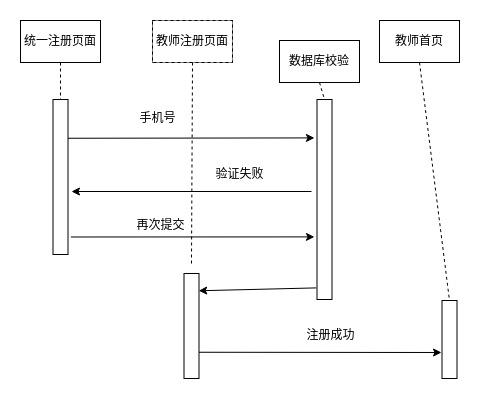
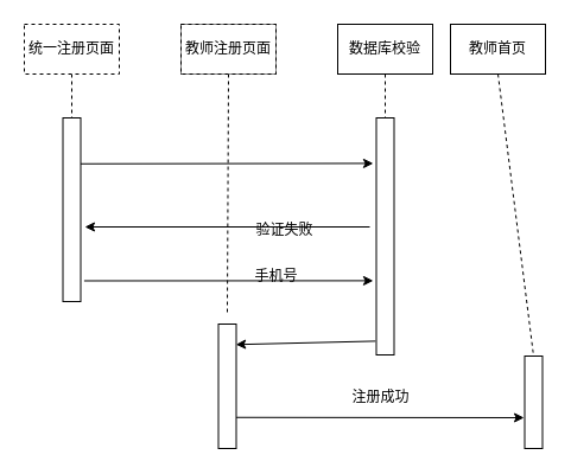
- <mxCell id="11" value="统一注册页面" style="rounded=0;whiteSpace=wrap;html=1;fillColor=#FFFFFF;strokeColor=#000000;fontColor=#000000;" parent="1" vertex="1"><mxGeometry x="20" y="20" width="80" height="42" as="geometry" /></mxCell>
+ <mxCell id="11" value="统一注册页面" style="rounded=0;whiteSpace=wrap;html=1;fillColor=#FFFFFF;strokeColor=#000000;fontColor=#000000;dashed=1;" parent="1" vertex="1"><mxGeometry x="20" y="20" width="80" height="42" as="geometry" /></mxCell>
- <mxCell id="7" value="数据库校验" style="rounded=0;whiteSpace=wrap;html=1;fillColor=#FFFFFF;strokeColor=#000000;fontColor=#000000;" parent="1" vertex="1"><mxGeometry x="279" y="40" width="80" height="42" as="geometry" /></mxCell>
+ <mxCell id="7" value="数据库校验" style="rounded=0;whiteSpace=wrap;html=1;fillColor=#FFFFFF;strokeColor=#000000;fontColor=#000000;" parent="1" vertex="1"><mxGeometry x="284" y="20" width="80" height="42" as="geometry" /></mxCell>
- <mxCell id="18" value="&lt;font&gt;手机号&lt;/font&gt;" style="text;html=1;align=center;verticalAlign=middle;resizable=0;points=[];autosize=1;strokeColor=none;fillColor=none;fontColor=#000000;" parent="1" vertex="1"><mxGeometry x="129.5" y="105" width="54" height="26" as="geometry" /></mxCell>
+ <mxCell id="18" value="&lt;font&gt;手机号&lt;/font&gt;" style="text;html=1;align=center;verticalAlign=middle;resizable=0;points=[];autosize=1;strokeColor=none;fillColor=none;fontColor=#000000;" parent="1" vertex="1"><mxGeometry x="204.5" y="220" width="54" height="26" as="geometry" /></mxCell>
- <mxCell id="19" value="验证失败" style="text;html=1;align=center;verticalAlign=middle;resizable=0;points=[];autosize=1;strokeColor=none;fillColor=none;fontColor=#000000;" parent="1" vertex="1"><mxGeometry x="206" y="161" width="66" height="26" as="geometry" /></mxCell>
+ <mxCell id="19" value="验证失败" style="text;html=1;align=center;verticalAlign=middle;resizable=0;points=[];autosize=1;strokeColor=none;fillColor=none;fontColor=#000000;" parent="1" vertex="1"><mxGeometry x="206" y="181" width="66" height="26" as="geometry" /></mxCell>
- <mxCell id="20" value="再次提交" style="text;html=1;align=center;verticalAlign=middle;resizable=0;points=[];autosize=1;strokeColor=none;fillColor=none;fontColor=#000000;" parent="1" vertex="1"><mxGeometry x="127" y="212" width="66" height="26" as="geometry" /></mxCell>
- <mxCell id="24" value="注册成功" style="text;html=1;align=center;verticalAlign=middle;resizable=0;points=[];autosize=1;strokeColor=none;fillColor=none;fontColor=#000000;" parent="1" vertex="1"><mxGeometry x="297" y="322" width="66" height="26" as="geometry" /></mxCell>
+ <mxCell id="24" value="注册成功" style="text;html=1;align=center;verticalAlign=middle;resizable=0;points=[];autosize=1;strokeColor=none;fillColor=none;fontColor=#000000;" parent="1" vertex="1"><mxGeometry x="287" y="322" width="66" height="26" as="geometry" /></mxCell>
